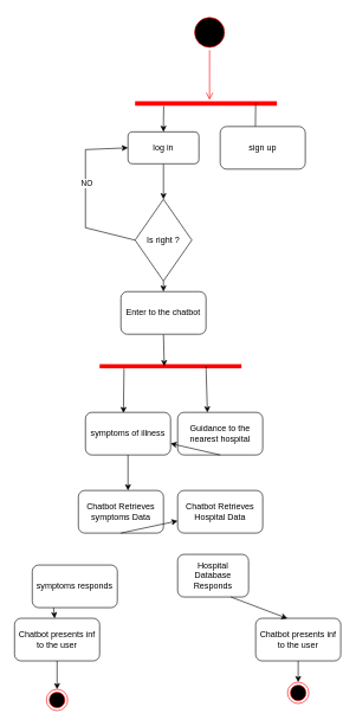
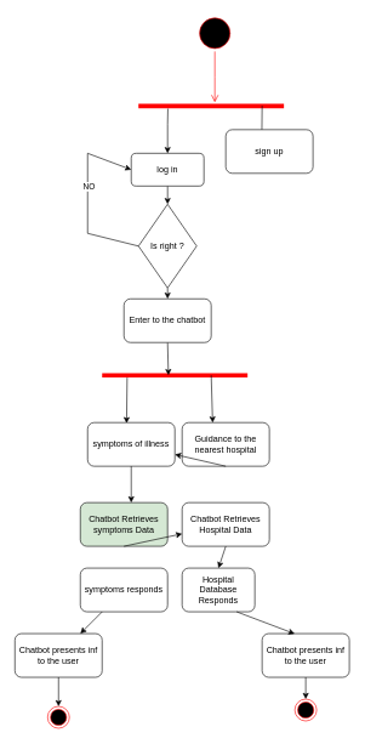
- <mxCell id="18" value="log in" style="rounded=1;whiteSpace=wrap;html=1;" vertex="1" parent="1"><mxGeometry x="180" y="185" width="100" height="45" as="geometry" /></mxCell>
+ <mxCell id="18" value="log in" style="rounded=1;whiteSpace=wrap;html=1;" vertex="1" parent="1"><mxGeometry x="180" y="210" width="100" height="45" as="geometry" /></mxCell>
- <mxCell id="23" value="Chatbot Retrieves symptoms Data" style="rounded=1;whiteSpace=wrap;html=1;" vertex="1" parent="1"><mxGeometry x="110" y="690" width="120" height="60" as="geometry" /></mxCell>
+ <mxCell id="23" value="Chatbot Retrieves symptoms Data" style="rounded=1;whiteSpace=wrap;html=1;fillColor=#d5e8d4;" vertex="1" parent="1"><mxGeometry x="110" y="690" width="120" height="60" as="geometry" /></mxCell>
+ <mxCell id="29" value="" style="endArrow=classic;html=1;rounded=0;exitX=0.5;exitY=1;exitDx=0;exitDy=0;entryX=0.5;entryY=0;entryDx=0;entryDy=0;" edge="1" parent="1" source="24" target="28"><mxGeometry width="50" height="50" relative="1" as="geometry"><mxPoint x="290" y="880" as="sourcePoint" /><mxPoint x="340" y="830" as="targetPoint" /></mxGeometry></mxCell>
- <mxCell id="27" value="symptoms responds" style="rounded=1;whiteSpace=wrap;html=1;" vertex="1" parent="1"><mxGeometry x="45" y="795" width="120" height="60" as="geometry" /></mxCell>
+ <mxCell id="27" value="symptoms responds" style="rounded=1;whiteSpace=wrap;html=1;" vertex="1" parent="1"><mxGeometry x="110" y="780" width="120" height="60" as="geometry" /></mxCell>
